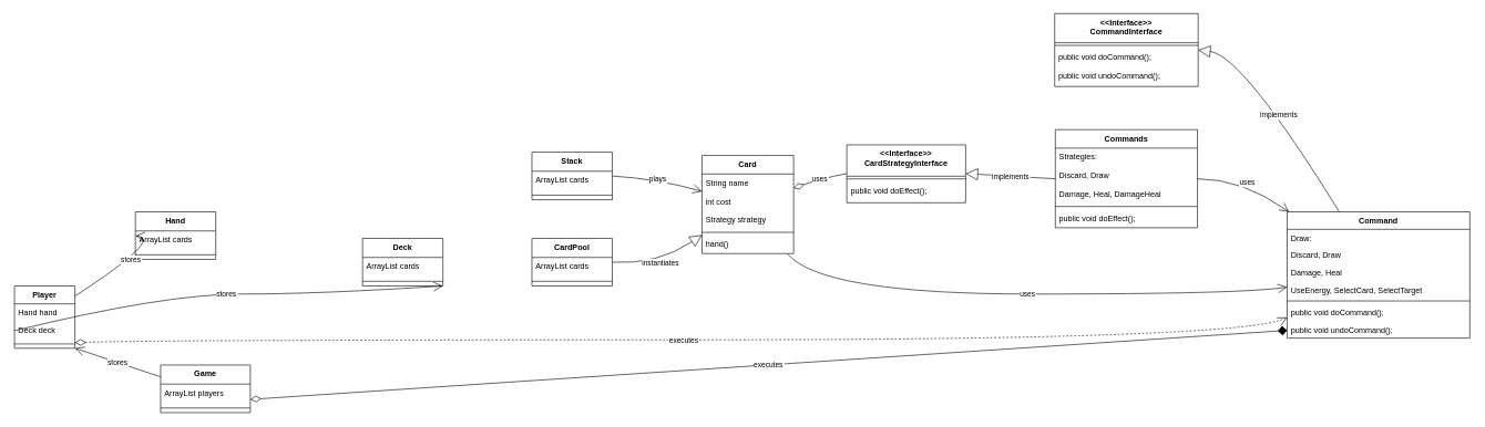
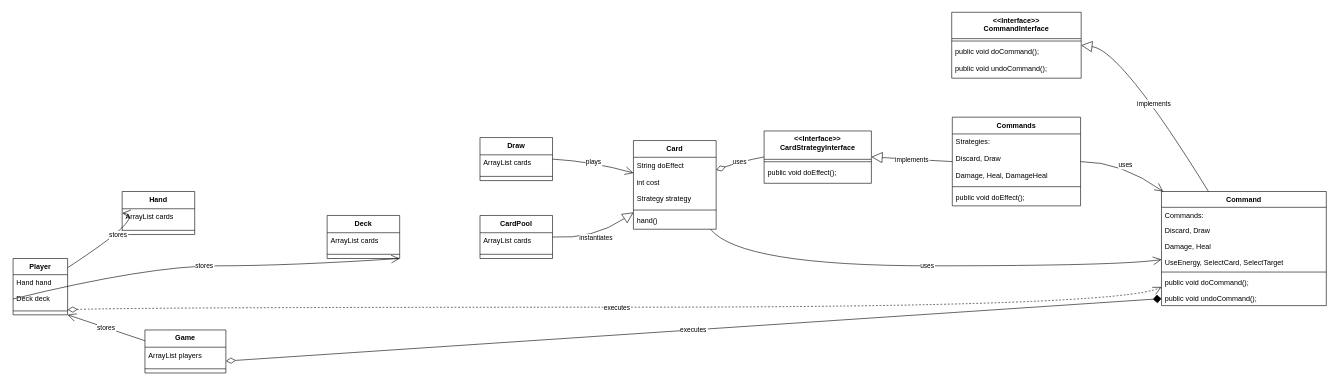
- <mxCell id="29" value="Stack" style="swimlane;fontStyle=1;align=center;verticalAlign=top;childLayout=stackLayout;horizontal=1;startSize=28.787;horizontalStack=0;resizeParent=1;resizeParentMax=0;resizeLast=0;collapsible=0;marginBottom=0;" vertex="1" parent="1"><mxGeometry x="799" y="229" width="121" height="71.787" as="geometry" /></mxCell>
+ <mxCell id="29" value="Draw" style="swimlane;fontStyle=1;align=center;verticalAlign=top;childLayout=stackLayout;horizontal=1;startSize=28.787;horizontalStack=0;resizeParent=1;resizeParentMax=0;resizeLast=0;collapsible=0;marginBottom=0;" vertex="1" parent="1"><mxGeometry x="799" y="229" width="121" height="71.787" as="geometry" /></mxCell>
- <mxCell id="24" value="String name" style="text;strokeColor=none;fillColor=none;align=left;verticalAlign=top;spacingLeft=4;spacingRight=4;overflow=hidden;rotatable=0;points=[[0,0.5],[1,0.5]];portConstraint=eastwest;" vertex="1" parent="23"><mxGeometry y="27.927" width="138" height="28" as="geometry" /></mxCell>
+ <mxCell id="24" value="String doEffect" style="text;strokeColor=none;fillColor=none;align=left;verticalAlign=top;spacingLeft=4;spacingRight=4;overflow=hidden;rotatable=0;points=[[0,0.5],[1,0.5]];portConstraint=eastwest;" vertex="1" parent="23"><mxGeometry y="27.927" width="138" height="28" as="geometry" /></mxCell>
- <mxCell id="7" value="Draw:" style="text;strokeColor=none;fillColor=none;align=left;verticalAlign=top;spacingLeft=4;spacingRight=4;overflow=hidden;rotatable=0;points=[[0,0.5],[1,0.5]];portConstraint=eastwest;" vertex="1" parent="6"><mxGeometry y="26.39" width="275" height="26" as="geometry" /></mxCell>
+ <mxCell id="7" value="Commands:" style="text;strokeColor=none;fillColor=none;align=left;verticalAlign=top;spacingLeft=4;spacingRight=4;overflow=hidden;rotatable=0;points=[[0,0.5],[1,0.5]];portConstraint=eastwest;" vertex="1" parent="6"><mxGeometry y="26.39" width="275" height="26" as="geometry" /></mxCell>
